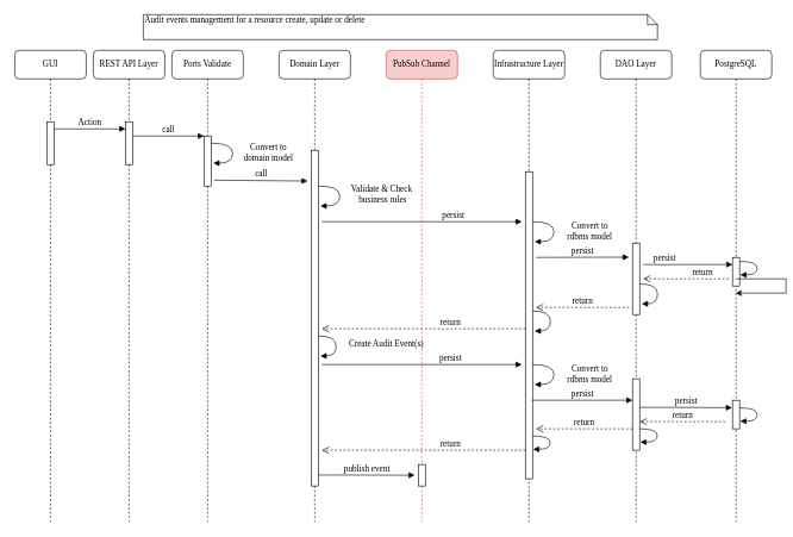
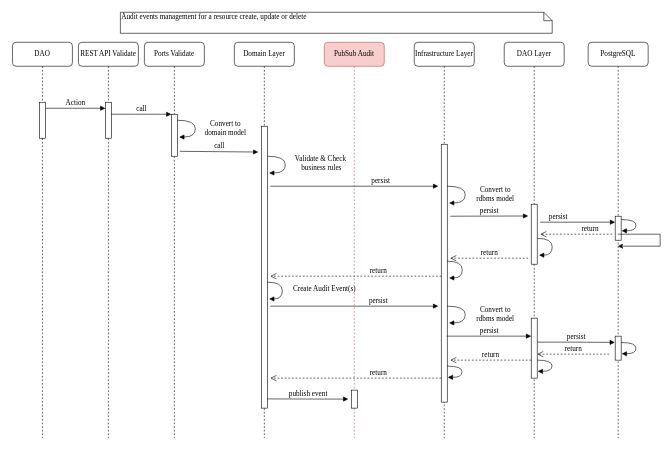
- <mxCell id="31" value="&lt;div&gt;GUI&lt;/div&gt;" style="shape=umlLifeline;perimeter=lifelinePerimeter;whiteSpace=wrap;html=1;container=1;collapsible=0;recursiveResize=0;outlineConnect=0;rounded=1;shadow=0;comic=0;labelBackgroundColor=none;strokeWidth=1;fontFamily=Verdana;fontSize=12;align=center;" parent="1" vertex="1"><mxGeometry x="20" y="70" width="100" height="660" as="geometry" /></mxCell>
+ <mxCell id="31" value="&lt;div&gt;DAO&lt;/div&gt;" style="shape=umlLifeline;perimeter=lifelinePerimeter;whiteSpace=wrap;html=1;container=1;collapsible=0;recursiveResize=0;outlineConnect=0;rounded=1;shadow=0;comic=0;labelBackgroundColor=none;strokeWidth=1;fontFamily=Verdana;fontSize=12;align=center;" parent="1" vertex="1"><mxGeometry x="20" y="70" width="100" height="660" as="geometry" /></mxCell>
- <mxCell id="2" value="REST API Layer" style="shape=umlLifeline;perimeter=lifelinePerimeter;whiteSpace=wrap;html=1;container=1;collapsible=0;recursiveResize=0;outlineConnect=0;rounded=1;shadow=0;comic=0;labelBackgroundColor=none;strokeWidth=1;fontFamily=Verdana;fontSize=12;align=center;" parent="1" vertex="1"><mxGeometry x="130" y="70" width="100" height="660" as="geometry" /></mxCell>
+ <mxCell id="2" value="REST API Validate" style="shape=umlLifeline;perimeter=lifelinePerimeter;whiteSpace=wrap;html=1;container=1;collapsible=0;recursiveResize=0;outlineConnect=0;rounded=1;shadow=0;comic=0;labelBackgroundColor=none;strokeWidth=1;fontFamily=Verdana;fontSize=12;align=center;" parent="1" vertex="1"><mxGeometry x="130" y="70" width="100" height="660" as="geometry" /></mxCell>
- <mxCell id="41" value="PubSub Channel" style="shape=umlLifeline;perimeter=lifelinePerimeter;whiteSpace=wrap;html=1;container=1;collapsible=0;recursiveResize=0;outlineConnect=0;rounded=1;shadow=0;comic=0;labelBackgroundColor=none;strokeWidth=1;fontFamily=Verdana;fontSize=12;align=center;fillColor=#f8cecc;strokeColor=#b85450;" vertex="1" parent="1"><mxGeometry x="540" y="70" width="100" height="660" as="geometry" /></mxCell>
+ <mxCell id="41" value="PubSub Audit" style="shape=umlLifeline;perimeter=lifelinePerimeter;whiteSpace=wrap;html=1;container=1;collapsible=0;recursiveResize=0;outlineConnect=0;rounded=1;shadow=0;comic=0;labelBackgroundColor=none;strokeWidth=1;fontFamily=Verdana;fontSize=12;align=center;fillColor=#f8cecc;strokeColor=#b85450;" vertex="1" parent="1"><mxGeometry x="540" y="70" width="100" height="660" as="geometry" /></mxCell>
